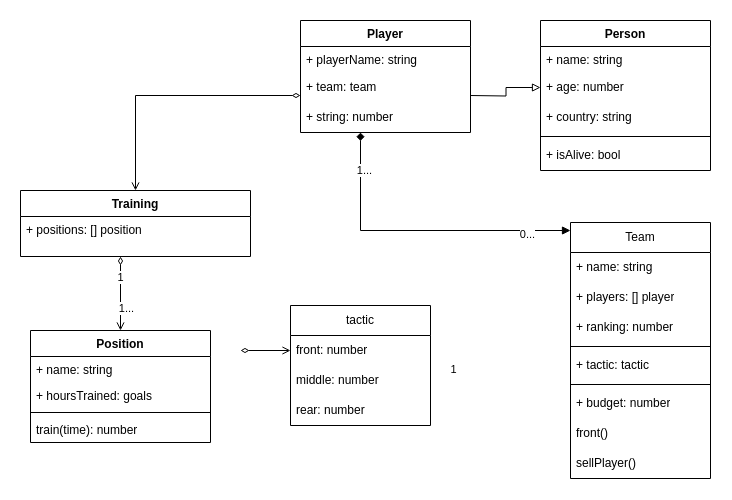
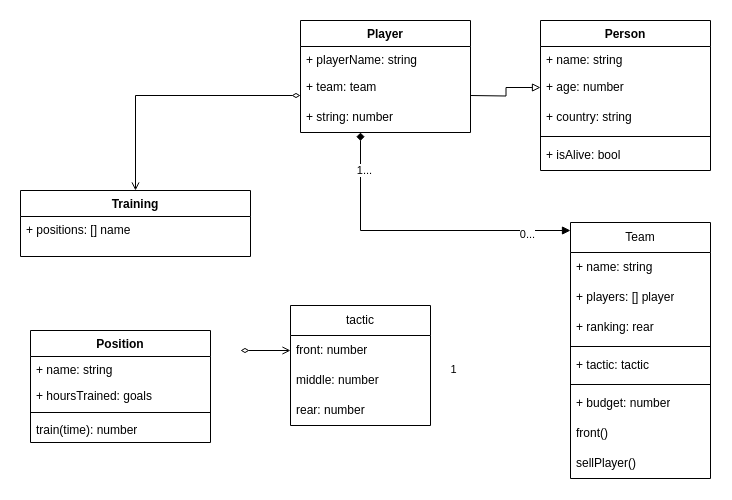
- <mxCell id="8" value="+ positions: [] position" style="text;strokeColor=none;fillColor=none;align=left;verticalAlign=top;spacingLeft=4;spacingRight=4;overflow=hidden;rotatable=0;points=[[0,0.5],[1,0.5]];portConstraint=eastwest;whiteSpace=wrap;html=1;" parent="7" vertex="1"><mxGeometry y="26" width="230" height="40" as="geometry" /></mxCell>
+ <mxCell id="8" value="+ positions: [] name" style="text;strokeColor=none;fillColor=none;align=left;verticalAlign=top;spacingLeft=4;spacingRight=4;overflow=hidden;rotatable=0;points=[[0,0.5],[1,0.5]];portConstraint=eastwest;whiteSpace=wrap;html=1;" parent="7" vertex="1"><mxGeometry y="26" width="230" height="40" as="geometry" /></mxCell>
- <mxCell id="34" style="edgeStyle=orthogonalEdgeStyle;rounded=0;orthogonalLoop=1;jettySize=auto;html=1;endArrow=diamondThin;endFill=0;startArrow=open;startFill=0;" parent="1" source="9" target="7" edge="1"><mxGeometry relative="1" as="geometry"><mxPoint x="220" y="299" as="targetPoint" /><Array as="points"><mxPoint x="170" y="421" /><mxPoint x="100" y="421" /></Array></mxGeometry></mxCell>
- <mxCell id="35" value="1..." style="edgeLabel;html=1;align=center;verticalAlign=middle;resizable=0;points=[];" parent="34" vertex="1" connectable="0"><mxGeometry x="-0.762" y="-1" relative="1" as="geometry"><mxPoint x="4" y="-14" as="offset" /></mxGeometry></mxCell>
- <mxCell id="36" value="1" style="edgeLabel;html=1;align=center;verticalAlign=middle;resizable=0;points=[];" parent="34" vertex="1" connectable="0"><mxGeometry x="0.79" relative="1" as="geometry"><mxPoint x="-1" y="12" as="offset" /></mxGeometry></mxCell>
- <mxCell id="24" value="+ ranking: number" style="text;strokeColor=none;fillColor=none;align=left;verticalAlign=middle;spacingLeft=4;spacingRight=4;overflow=hidden;points=[[0,0.5],[1,0.5]];portConstraint=eastwest;rotatable=0;whiteSpace=wrap;html=1;" vertex="1" parent="21"><mxGeometry y="90" width="140" height="30" as="geometry" /></mxCell>
+ <mxCell id="24" value="+ ranking: rear" style="text;strokeColor=none;fillColor=none;align=left;verticalAlign=middle;spacingLeft=4;spacingRight=4;overflow=hidden;points=[[0,0.5],[1,0.5]];portConstraint=eastwest;rotatable=0;whiteSpace=wrap;html=1;" vertex="1" parent="21"><mxGeometry y="90" width="140" height="30" as="geometry" /></mxCell>
